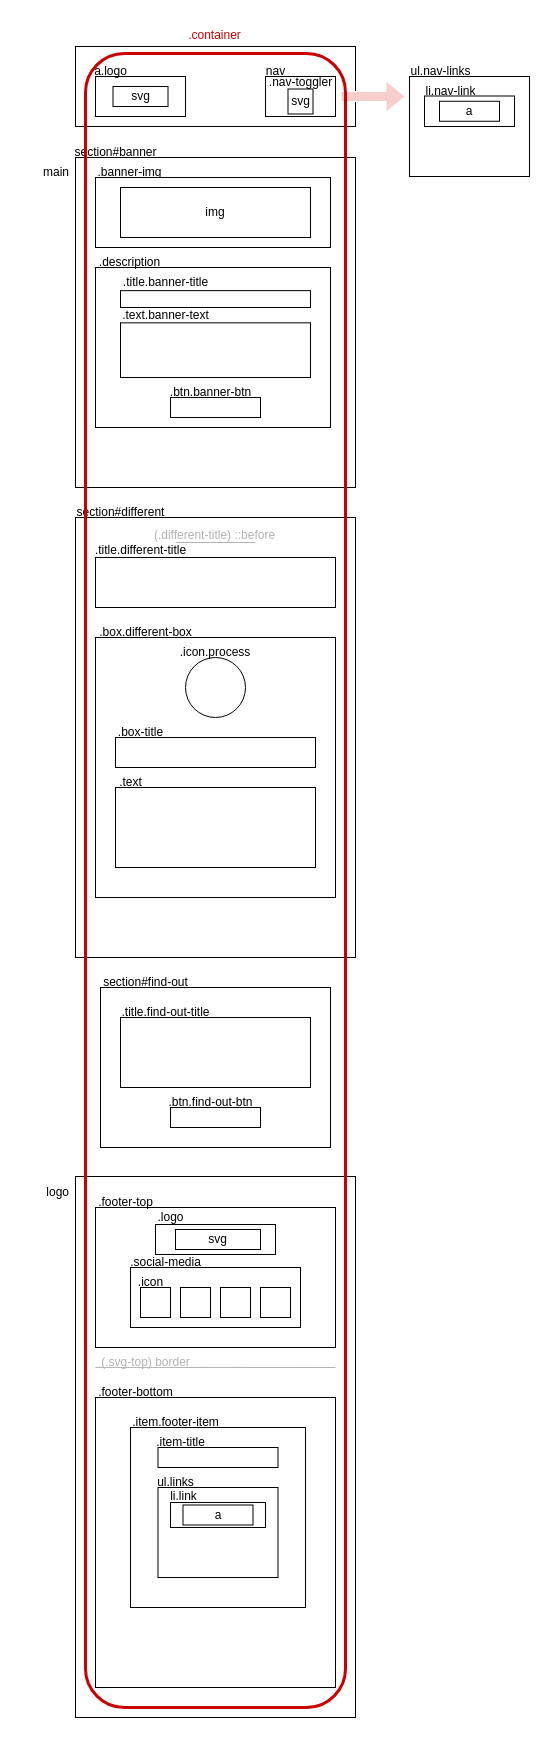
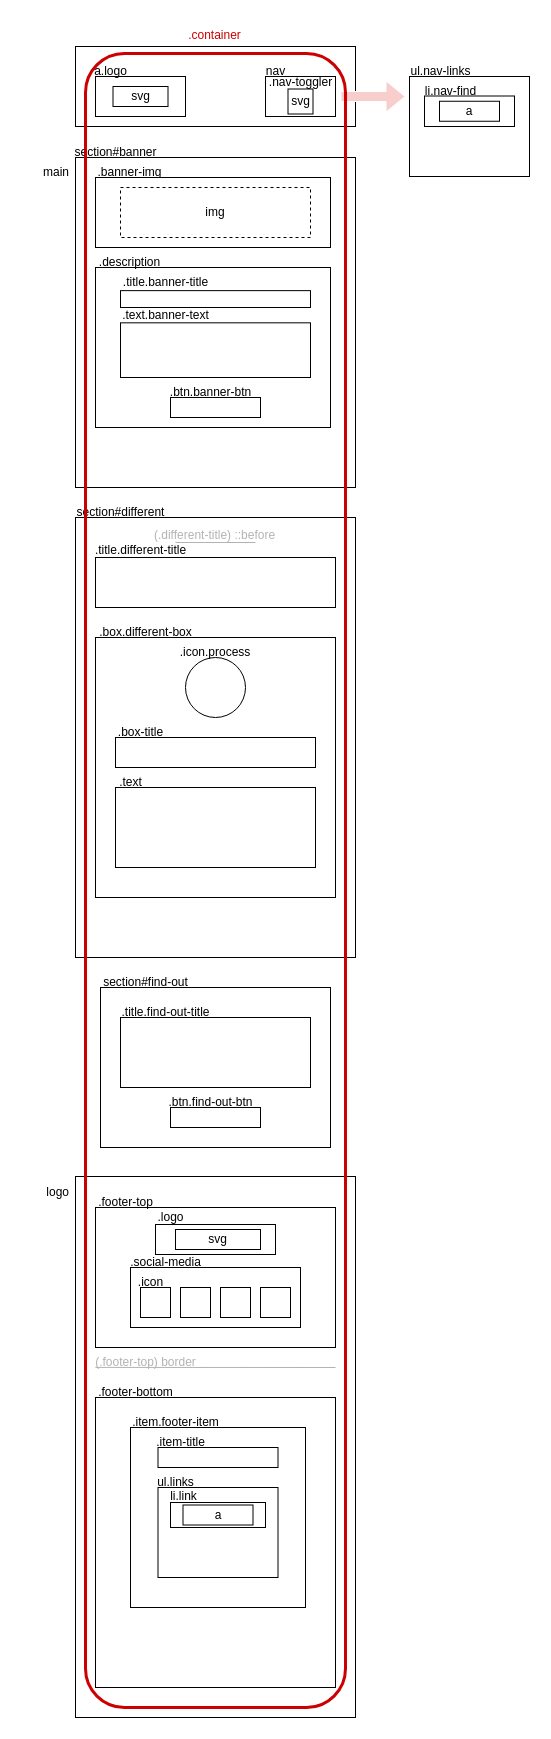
- <mxCell id="72" value="li.nav-link" style="text;html=1;align=center;verticalAlign=middle;resizable=0;points=[];autosize=1;strokeColor=none;fillColor=none;" parent="1" vertex="1"><mxGeometry x="415" y="76" width="70" height="30" as="geometry" /></mxCell>
+ <mxCell id="72" value="li.nav-find" style="text;html=1;align=center;verticalAlign=middle;resizable=0;points=[];autosize=1;strokeColor=none;fillColor=none;" parent="1" vertex="1"><mxGeometry x="415" y="76" width="70" height="30" as="geometry" /></mxCell>
- <mxCell id="79" value="img" style="rounded=0;whiteSpace=wrap;html=1;" parent="1" vertex="1"><mxGeometry x="120" y="187" width="190" height="50" as="geometry" /></mxCell>
+ <mxCell id="79" value="img" style="rounded=0;whiteSpace=wrap;html=1;dashed=1;" parent="1" vertex="1"><mxGeometry x="120" y="187" width="190" height="50" as="geometry" /></mxCell>
- <mxCell id="53" value="(.svg-top) border" style="text;html=1;align=center;verticalAlign=middle;resizable=0;points=[];autosize=1;strokeColor=none;fillColor=none;fontColor=#B3B3B3;" parent="1" vertex="1"><mxGeometry x="85" y="1347" width="120" height="30" as="geometry" /></mxCell>
+ <mxCell id="53" value="(.footer-top) border" style="text;html=1;align=center;verticalAlign=middle;resizable=0;points=[];autosize=1;strokeColor=none;fillColor=none;fontColor=#B3B3B3;" parent="1" vertex="1"><mxGeometry x="85" y="1347" width="120" height="30" as="geometry" /></mxCell>
